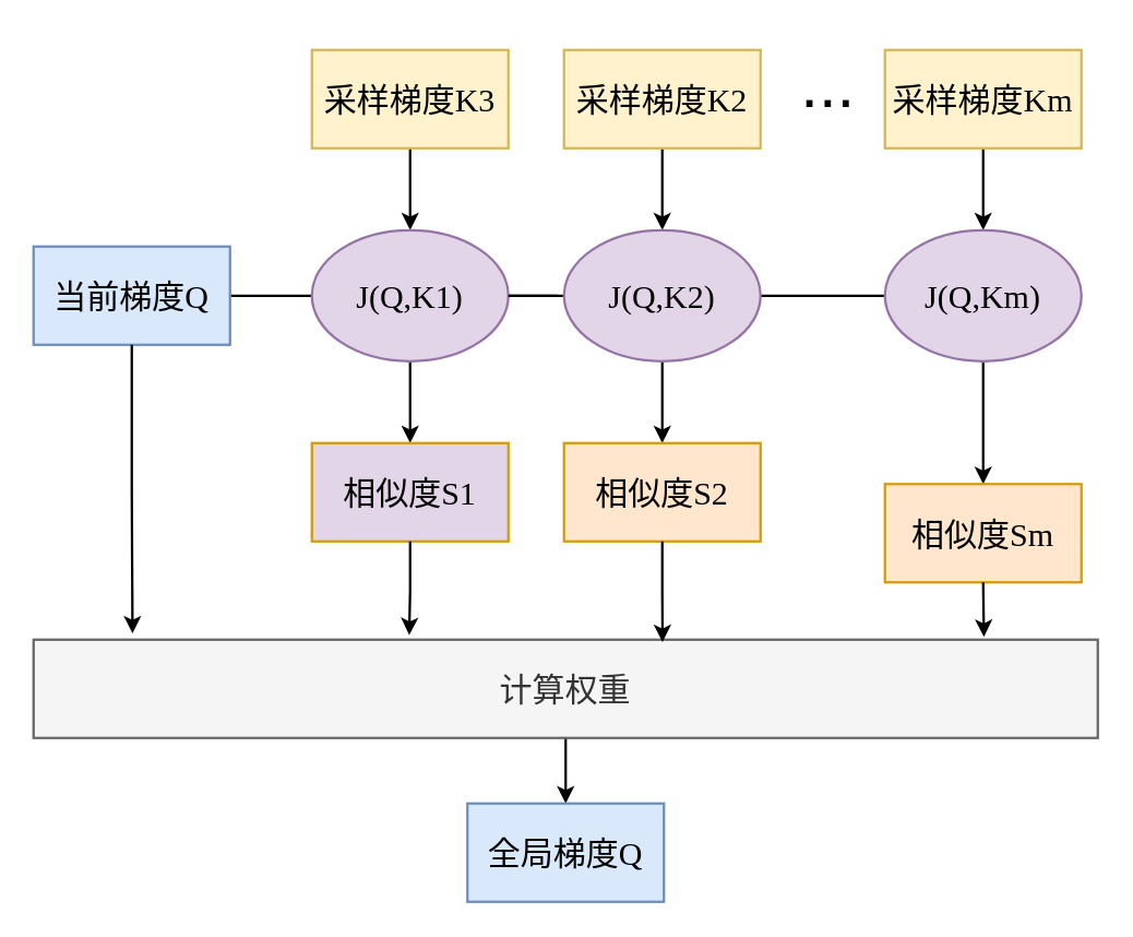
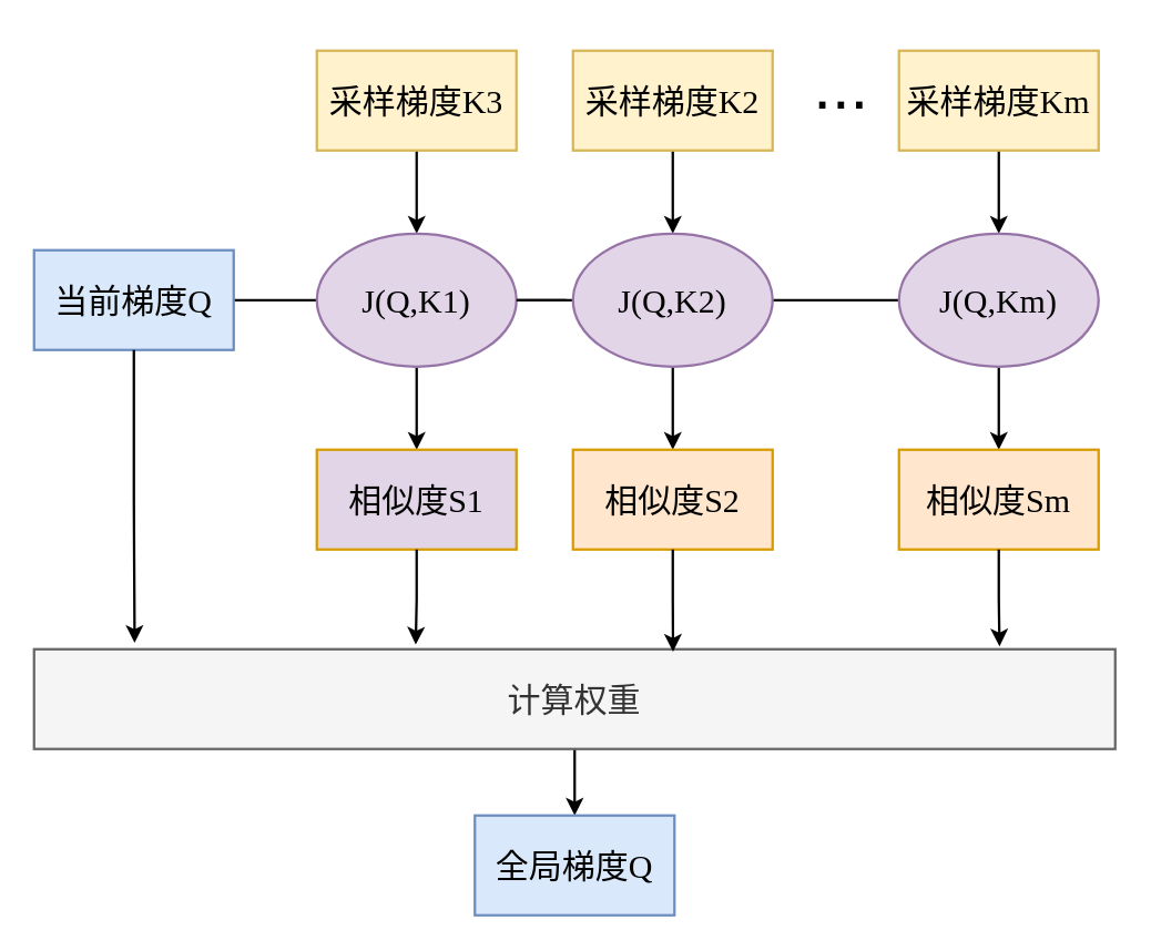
- <mxCell id="21" value="相似度Sm" style="rounded=0;whiteSpace=wrap;html=1;fillColor=#ffe6cc;strokeColor=#d79b00;fontSize=20;fontStyle=0;fontFamily=Verdana;strokeWidth=1.5;" vertex="1" parent="1"><mxGeometry x="540" y="295" width="120" height="60" as="geometry" /></mxCell>
+ <mxCell id="21" value="相似度Sm" style="rounded=0;whiteSpace=wrap;html=1;fillColor=#ffe6cc;strokeColor=#d79b00;fontSize=20;fontStyle=0;fontFamily=Verdana;strokeWidth=1.5;" vertex="1" parent="1"><mxGeometry x="540" y="270" width="120" height="60" as="geometry" /></mxCell>
